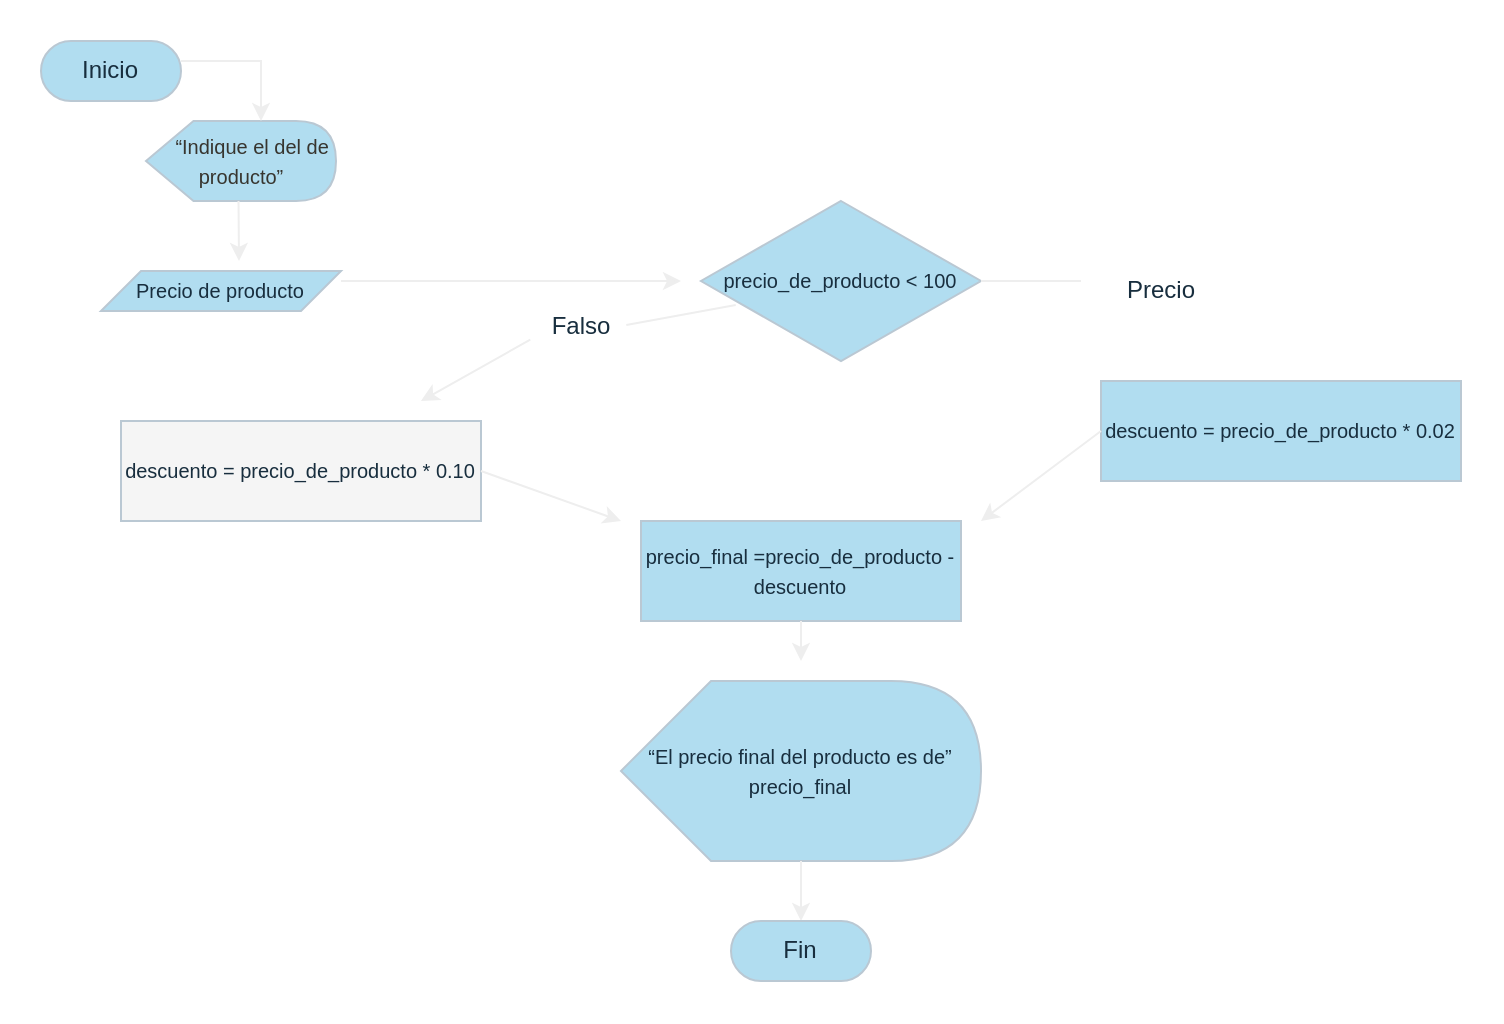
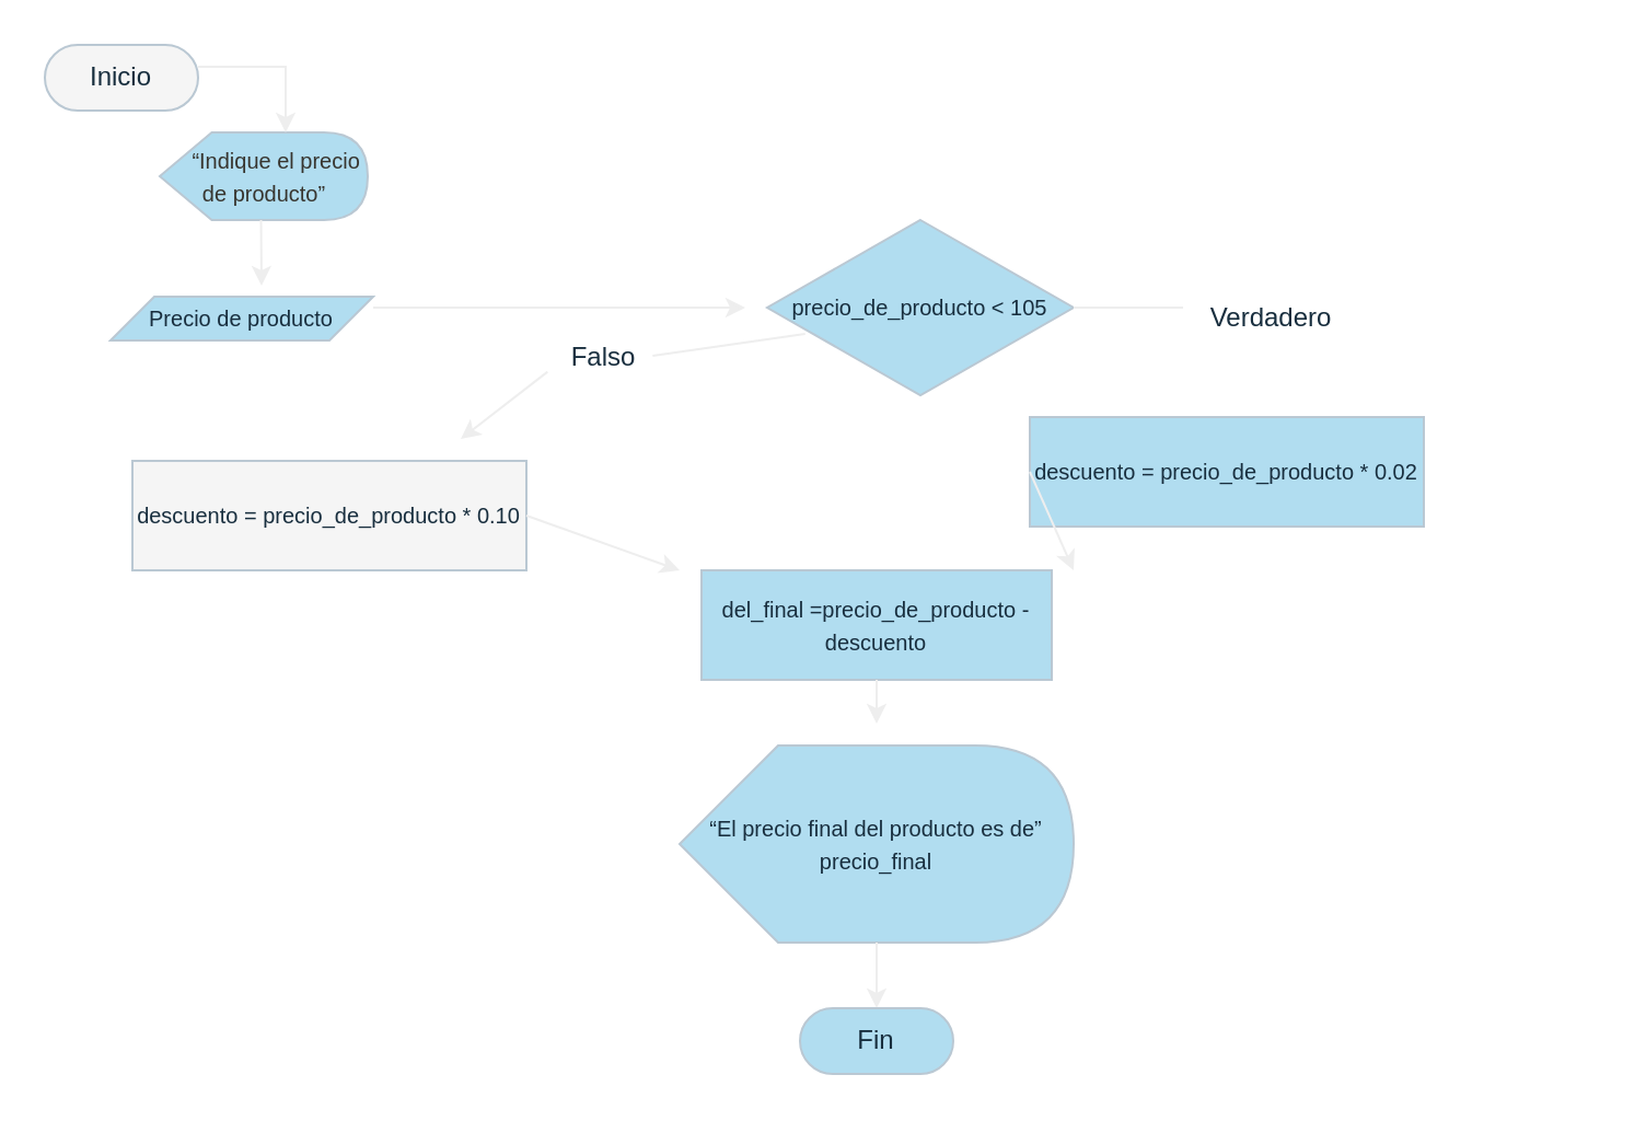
- <mxCell id="21" value="Inicio" style="rounded=1;whiteSpace=wrap;html=1;arcSize=50;labelBackgroundColor=none;fillColor=#B1DDF0;strokeColor=#BAC8D3;fontColor=#182E3E;" parent="1" vertex="1"><mxGeometry y="20" width="70" height="30" as="geometry" x="20" /></mxCell>
+ <mxCell id="21" value="Inicio" style="rounded=1;whiteSpace=wrap;html=1;arcSize=50;labelBackgroundColor=none;fillColor=#f5f5f5;strokeColor=#BAC8D3;fontColor=#182E3E;" parent="1" vertex="1"><mxGeometry y="20" width="70" height="30" as="geometry" x="20" /></mxCell>
- <mxCell id="2" value="&lt;span class=&quot;notion-enable-hover&quot; data-token-index=&quot;0&quot; style=&quot;color: rgb(55, 53, 47); isolation: auto;&quot;&gt;&lt;font style=&quot;font-size: 10px;&quot;&gt;&amp;nbsp; &amp;nbsp; “Indique el del de producto”&lt;/font&gt;&lt;/span&gt;" style="shape=display;whiteSpace=wrap;html=1;labelBackgroundColor=none;fillColor=#B1DDF0;strokeColor=#BAC8D3;fontColor=#182E3E;" parent="1" vertex="1"><mxGeometry x="72.5" y="60" width="95" height="40" as="geometry" /></mxCell>
+ <mxCell id="2" value="&lt;span class=&quot;notion-enable-hover&quot; data-token-index=&quot;0&quot; style=&quot;color: rgb(55, 53, 47); isolation: auto;&quot;&gt;&lt;font style=&quot;font-size: 10px;&quot;&gt;&amp;nbsp; &amp;nbsp; “Indique el precio de producto”&lt;/font&gt;&lt;/span&gt;" style="shape=display;whiteSpace=wrap;html=1;labelBackgroundColor=none;fillColor=#B1DDF0;strokeColor=#BAC8D3;fontColor=#182E3E;" parent="1" vertex="1"><mxGeometry x="72.5" y="60" width="95" height="40" as="geometry" /></mxCell>
- <mxCell id="4" value="&lt;font style=&quot;font-size: 10px;&quot;&gt;precio_de_producto &amp;lt; 100&lt;/font&gt;" style="rhombus;whiteSpace=wrap;html=1;labelBackgroundColor=none;fillColor=#B1DDF0;strokeColor=#BAC8D3;fontColor=#182E3E;" parent="1" vertex="1"><mxGeometry x="350" y="100" width="140" height="80" as="geometry" /></mxCell>
+ <mxCell id="4" value="&lt;font style=&quot;font-size: 10px;&quot;&gt;precio_de_producto &amp;lt; 105&lt;/font&gt;" style="rhombus;whiteSpace=wrap;html=1;labelBackgroundColor=none;fillColor=#B1DDF0;strokeColor=#BAC8D3;fontColor=#182E3E;" parent="1" vertex="1"><mxGeometry x="350" y="100" width="140" height="80" as="geometry" /></mxCell>
- <mxCell id="11" value="Precio" style="text;html=1;align=center;verticalAlign=middle;resizable=0;points=[];autosize=1;strokeColor=none;fillColor=none;labelBackgroundColor=none;fontColor=#182E3E;" parent="1" vertex="1"><mxGeometry x="540" y="130" width="80" height="30" as="geometry" /></mxCell>
+ <mxCell id="11" value="Verdadero" style="text;html=1;align=center;verticalAlign=middle;resizable=0;points=[];autosize=1;strokeColor=none;fillColor=none;labelBackgroundColor=none;fontColor=#182E3E;" parent="1" vertex="1"><mxGeometry x="540" y="130" width="80" height="30" as="geometry" /></mxCell>
- <mxCell id="12" value="Falso" style="text;html=1;align=center;verticalAlign=middle;resizable=0;points=[];autosize=1;strokeColor=none;fillColor=none;labelBackgroundColor=none;fontColor=#182E3E;" parent="1" vertex="1"><mxGeometry x="265" y="148" width="50" height="30" as="geometry" /></mxCell>
+ <mxCell id="12" value="Falso" style="text;html=1;align=center;verticalAlign=middle;resizable=0;points=[];autosize=1;strokeColor=none;fillColor=none;labelBackgroundColor=none;fontColor=#182E3E;" parent="1" vertex="1"><mxGeometry x="250" y="148" width="50" height="30" as="geometry" /></mxCell>
- <mxCell id="9" value="&lt;font style=&quot;font-size: 10px;&quot;&gt;descuento =&amp;nbsp;precio_de_producto * 0.02&lt;/font&gt;" style="rounded=0;whiteSpace=wrap;html=1;labelBackgroundColor=none;fillColor=#B1DDF0;strokeColor=#BAC8D3;fontColor=#182E3E;" parent="1" vertex="1"><mxGeometry x="550" y="190" width="180" height="50" as="geometry" /></mxCell>
+ <mxCell id="9" value="&lt;font style=&quot;font-size: 10px;&quot;&gt;descuento =&amp;nbsp;precio_de_producto * 0.02&lt;/font&gt;" style="rounded=0;whiteSpace=wrap;html=1;labelBackgroundColor=none;fillColor=#B1DDF0;strokeColor=#BAC8D3;fontColor=#182E3E;" parent="1" vertex="1"><mxGeometry x="470" y="190" width="180" height="50" as="geometry" /></mxCell>
- <mxCell id="10" value="&lt;font style=&quot;font-size: 10px;&quot;&gt;precio_final =precio_de_producto - descuento&lt;/font&gt;" style="rounded=0;whiteSpace=wrap;html=1;labelBackgroundColor=none;fillColor=#B1DDF0;strokeColor=#BAC8D3;fontColor=#182E3E;" parent="1" vertex="1"><mxGeometry x="320" y="260" width="160" height="50" as="geometry" /></mxCell>
+ <mxCell id="10" value="&lt;font style=&quot;font-size: 10px;&quot;&gt;del_final =precio_de_producto - descuento&lt;/font&gt;" style="rounded=0;whiteSpace=wrap;html=1;labelBackgroundColor=none;fillColor=#B1DDF0;strokeColor=#BAC8D3;fontColor=#182E3E;" parent="1" vertex="1"><mxGeometry x="320" y="260" width="160" height="50" as="geometry" /></mxCell>
